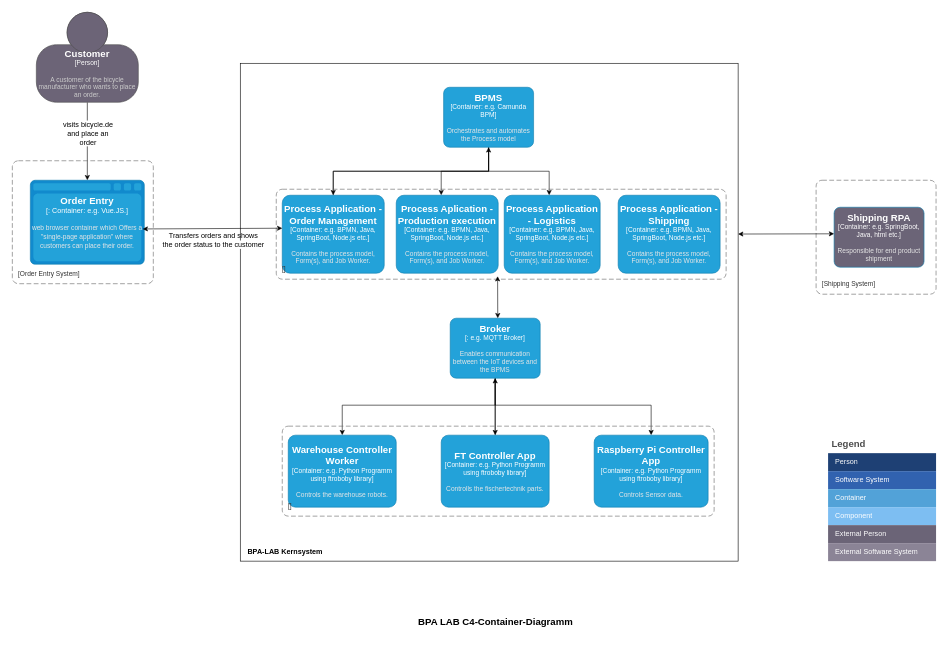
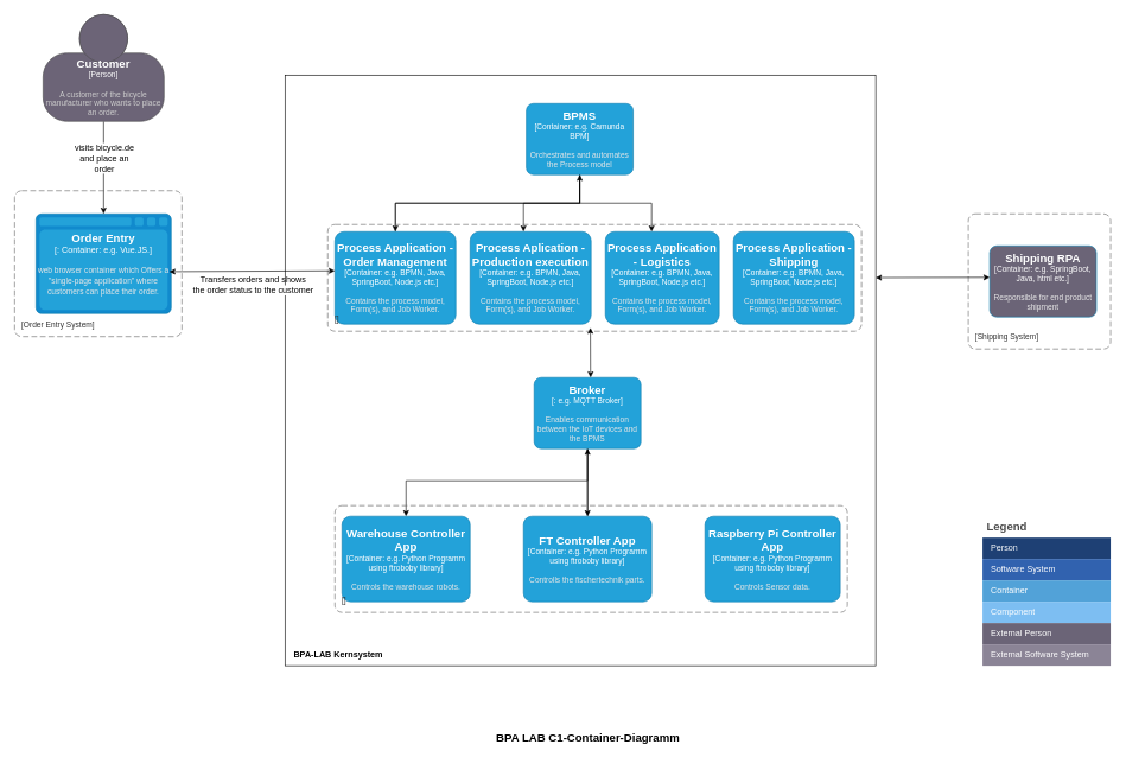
- <mxCell id="13" value="&lt;font style=&quot;font-size: 16px&quot;&gt;&lt;b&gt;Process Application - Logistics&lt;/b&gt;&lt;/font&gt;&lt;div&gt;[Container: e.g. BPMN, Java, SpringBoot, Node.js etc.]&lt;/div&gt;&lt;br&gt;&lt;div&gt;&lt;font style=&quot;font-size: 11px&quot;&gt;&lt;font color=&quot;#E6E6E6&quot;&gt;Contains the process model, Form(s), and Job Worker. &lt;/font&gt;&lt;/div&gt;" style="rounded=1;whiteSpace=wrap;html=1;fontSize=11;labelBackgroundColor=none;fillColor=#23A2D9;fontColor=#ffffff;align=center;arcSize=10;strokeColor=#0E7DAD;metaEdit=1;resizable=1;points=[[0.25,0,0],[0.5,0,0],[0.75,0,0],[1,0.25,0],[1,0.5,0],[1,0.75,0],[0.75,1,0],[0.5,1,0],[0.25,1,0],[0,0.75,0],[0,0.5,0],[0,0.25,0]];editable=1;movable=1;rotatable=1;deletable=1;locked=0;connectable=1;" vertex="1" parent="1"><mxGeometry x="840" y="325" width="160" height="130" as="geometry" /></mxCell>
+ <mxCell id="13" value="&lt;font style=&quot;font-size: 16px&quot;&gt;&lt;b&gt;Process Application - Logistics&lt;/b&gt;&lt;/font&gt;&lt;div&gt;[Container: e.g. BPMN, Java, SpringBoot, Node.js etc.]&lt;/div&gt;&lt;br&gt;&lt;div&gt;&lt;font style=&quot;font-size: 11px&quot;&gt;&lt;font color=&quot;#E6E6E6&quot;&gt;Contains the process model, Form(s), and Job Worker. &lt;/font&gt;&lt;/div&gt;" style="rounded=1;whiteSpace=wrap;html=1;fontSize=11;labelBackgroundColor=none;fillColor=#23A2D9;fontColor=#ffffff;align=center;arcSize=10;strokeColor=#0E7DAD;metaEdit=1;resizable=1;points=[[0.25,0,0],[0.5,0,0],[0.75,0,0],[1,0.25,0],[1,0.5,0],[1,0.75,0],[0.75,1,0],[0.5,1,0],[0.25,1,0],[0,0.75,0],[0,0.5,0],[0,0.25,0]];editable=1;movable=1;rotatable=1;deletable=1;locked=0;connectable=1;" vertex="1" parent="1"><mxGeometry x="850" y="325" width="160" height="130" as="geometry" /></mxCell>
- <mxCell id="20" style="edgeStyle=orthogonalEdgeStyle;rounded=0;orthogonalLoop=1;jettySize=auto;html=1;" edge="1" parent="1" source="21" target="22"><mxGeometry relative="1" as="geometry"><Array as="points"><mxPoint x="825" y="675" /><mxPoint x="1085" y="675" /></Array></mxGeometry></mxCell>
- <mxCell id="25" value="&lt;font style=&quot;font-size: 16px&quot;&gt;&lt;b&gt;Warehouse Controller Worker&lt;/b&gt;&lt;/font&gt;&lt;div&gt;[Container: e.g. Python Programm using ftroboby library]&lt;/div&gt;&lt;br&gt;&lt;div&gt;&lt;font style=&quot;font-size: 11px&quot;&gt;&lt;font color=&quot;#E6E6E6&quot;&gt;Controls the warehouse robots.&lt;/font&gt;&lt;/div&gt;" style="rounded=1;whiteSpace=wrap;html=1;fontSize=11;labelBackgroundColor=none;fillColor=#23A2D9;fontColor=#ffffff;align=center;arcSize=10;strokeColor=#0E7DAD;metaEdit=1;resizable=1;points=[[0.25,0,0],[0.5,0,0],[0.75,0,0],[1,0.25,0],[1,0.5,0],[1,0.75,0],[0.75,1,0],[0.5,1,0],[0.25,1,0],[0,0.75,0],[0,0.5,0],[0,0.25,0]];editable=1;movable=1;rotatable=1;deletable=1;locked=0;connectable=1;" vertex="1" parent="1"><mxGeometry x="480" y="725" width="180" height="120" as="geometry" /></mxCell>
+ <mxCell id="25" value="&lt;font style=&quot;font-size: 16px&quot;&gt;&lt;b&gt;Warehouse Controller App&lt;/b&gt;&lt;/font&gt;&lt;div&gt;[Container: e.g. Python Programm using ftroboby library]&lt;/div&gt;&lt;br&gt;&lt;div&gt;&lt;font style=&quot;font-size: 11px&quot;&gt;&lt;font color=&quot;#E6E6E6&quot;&gt;Controls the warehouse robots.&lt;/font&gt;&lt;/div&gt;" style="rounded=1;whiteSpace=wrap;html=1;fontSize=11;labelBackgroundColor=none;fillColor=#23A2D9;fontColor=#ffffff;align=center;arcSize=10;strokeColor=#0E7DAD;metaEdit=1;resizable=1;points=[[0.25,0,0],[0.5,0,0],[0.75,0,0],[1,0.25,0],[1,0.5,0],[1,0.75,0],[0.75,1,0],[0.5,1,0],[0.25,1,0],[0,0.75,0],[0,0.5,0],[0,0.25,0]];editable=1;movable=1;rotatable=1;deletable=1;locked=0;connectable=1;" vertex="1" parent="1"><mxGeometry x="480" y="725" width="180" height="120" as="geometry" /></mxCell>
- <mxCell id="47" value="&lt;font style=&quot;font-size: 16px&quot;&gt;&lt;b&gt;&lt;div style=&quot;text-align: left&quot;&gt;BPA LAB C4-Container-Diagramm&lt;/div&gt;&lt;/b&gt;&lt;/font&gt;&lt;div style=&quot;text-align: left&quot;&gt;&lt;/div&gt;" style="text;html=1;strokeColor=none;fillColor=none;align=left;verticalAlign=top;whiteSpace=wrap;rounded=0;metaEdit=1;allowArrows=0;resizable=1;rotatable=0;connectable=0;recursiveResize=0;expand=0;pointerEvents=0;points=[[0.25,0,0],[0.5,0,0],[0.75,0,0],[1,0.25,0],[1,0.5,0],[1,0.75,0],[0.75,1,0],[0.5,1,0],[0.25,1,0],[0,0.75,0],[0,0.5,0],[0,0.25,0]];" vertex="1" parent="1"><mxGeometry x="695" y="1020" width="260" height="40" as="geometry" /></mxCell>
+ <mxCell id="47" value="&lt;font style=&quot;font-size: 16px&quot;&gt;&lt;b&gt;&lt;div style=&quot;text-align: left&quot;&gt;BPA LAB C1-Container-Diagramm&lt;/div&gt;&lt;/b&gt;&lt;/font&gt;&lt;div style=&quot;text-align: left&quot;&gt;&lt;/div&gt;" style="text;html=1;strokeColor=none;fillColor=none;align=left;verticalAlign=top;whiteSpace=wrap;rounded=0;metaEdit=1;allowArrows=0;resizable=1;rotatable=0;connectable=0;recursiveResize=0;expand=0;pointerEvents=0;points=[[0.25,0,0],[0.5,0,0],[0.75,0,0],[1,0.25,0],[1,0.5,0],[1,0.75,0],[0.75,1,0],[0.5,1,0],[0.25,1,0],[0,0.75,0],[0,0.5,0],[0,0.25,0]];" vertex="1" parent="1"><mxGeometry x="695" y="1020" width="260" height="40" as="geometry" /></mxCell>
